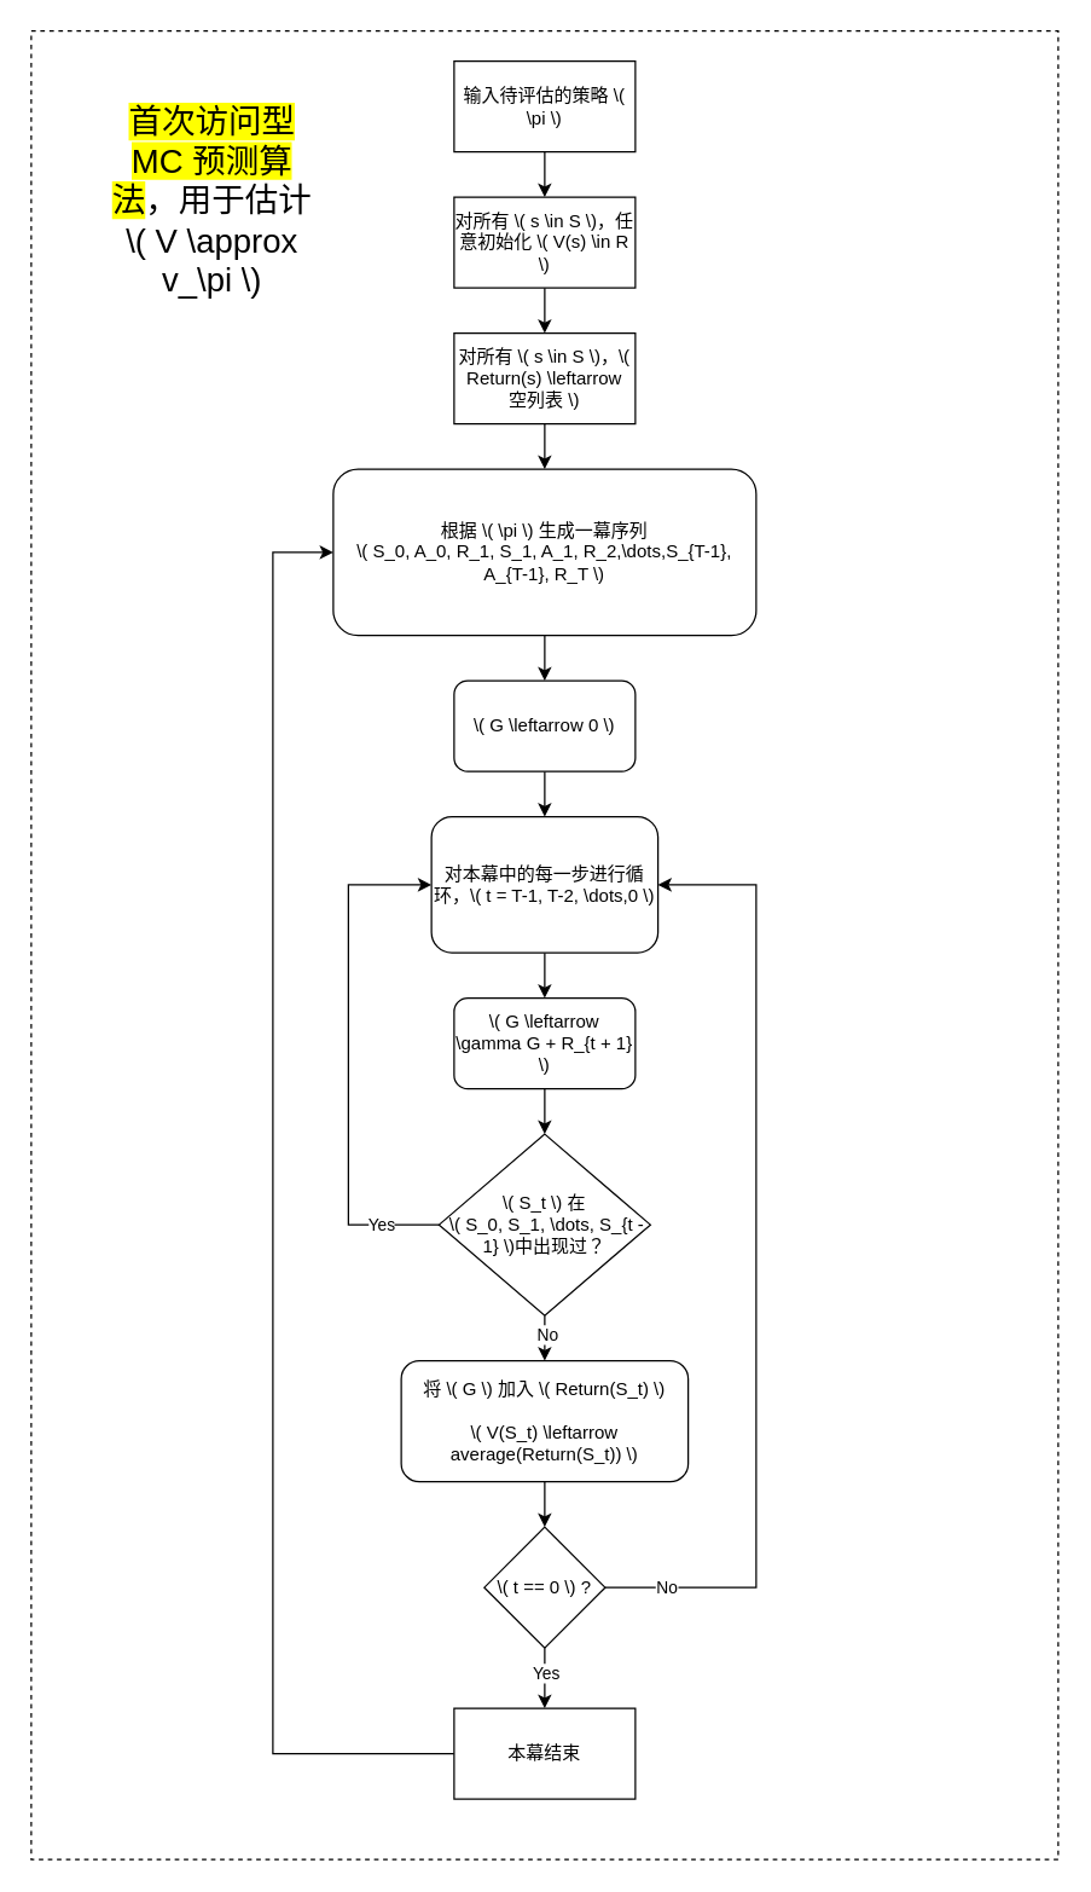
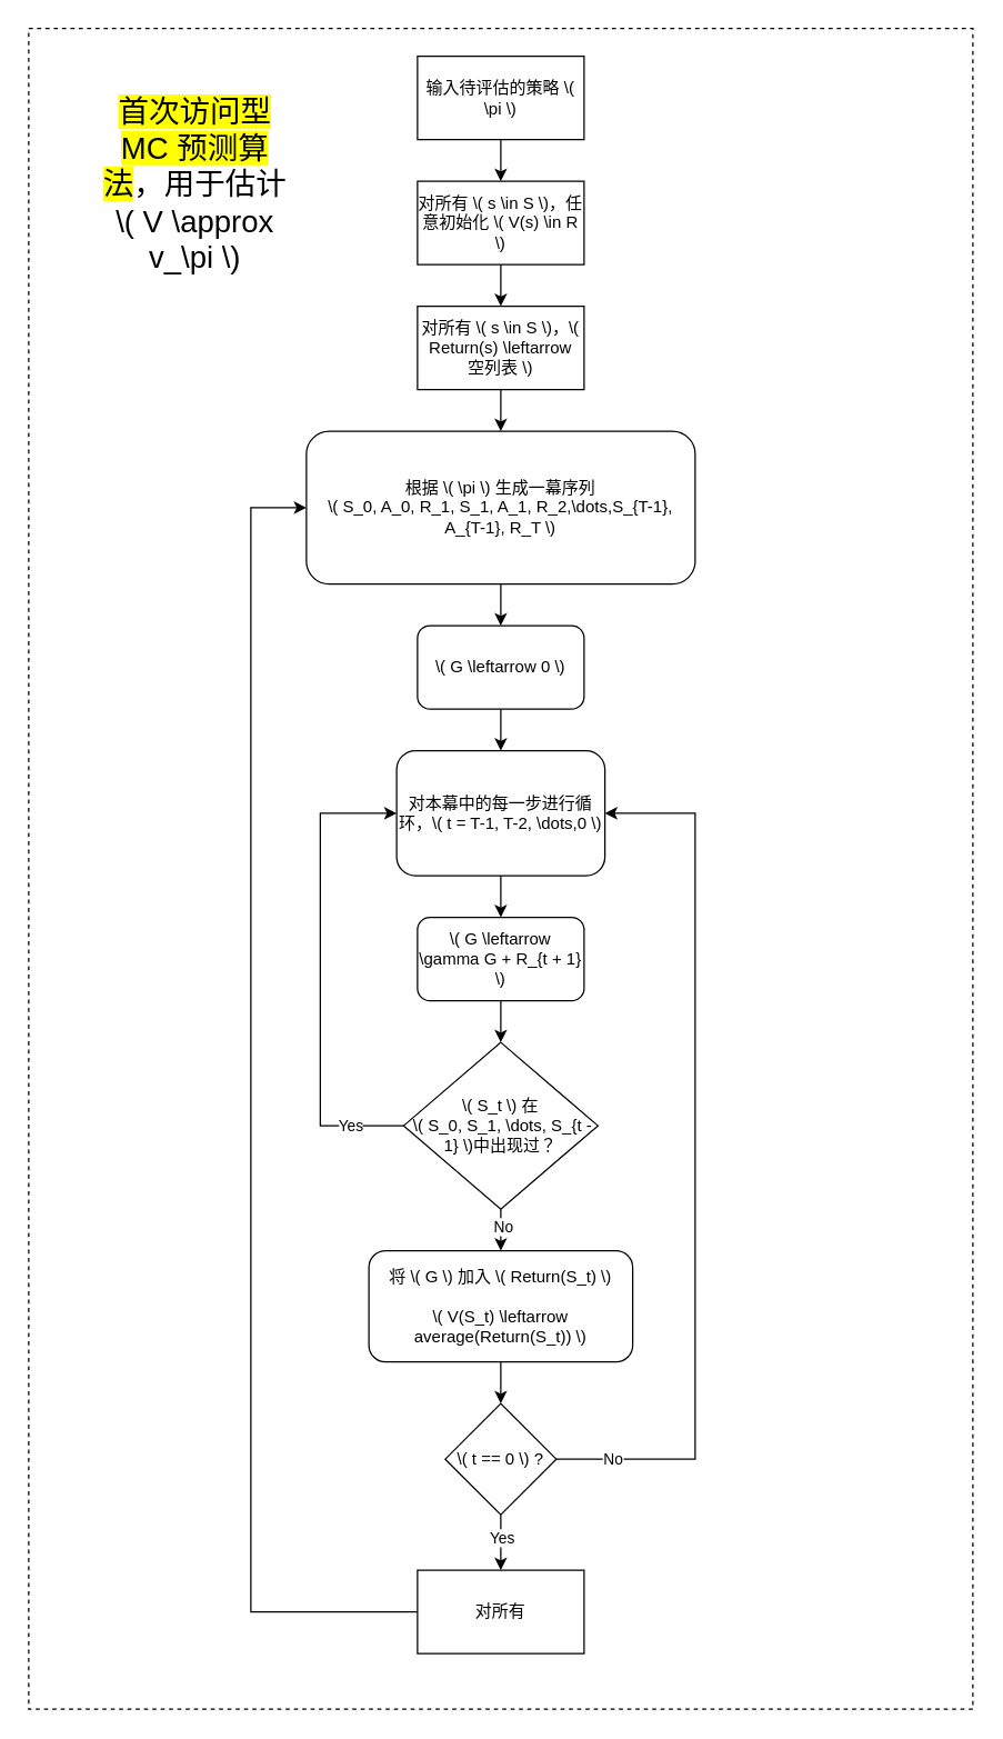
- <mxCell id="30" value="本幕结束" style="rounded=0;whiteSpace=wrap;html=1;" vertex="1" parent="1"><mxGeometry x="300" y="1130" width="120" height="60" as="geometry" /></mxCell>
+ <mxCell id="30" value="对所有" style="rounded=0;whiteSpace=wrap;html=1;" vertex="1" parent="1"><mxGeometry x="300" y="1130" width="120" height="60" as="geometry" /></mxCell>
